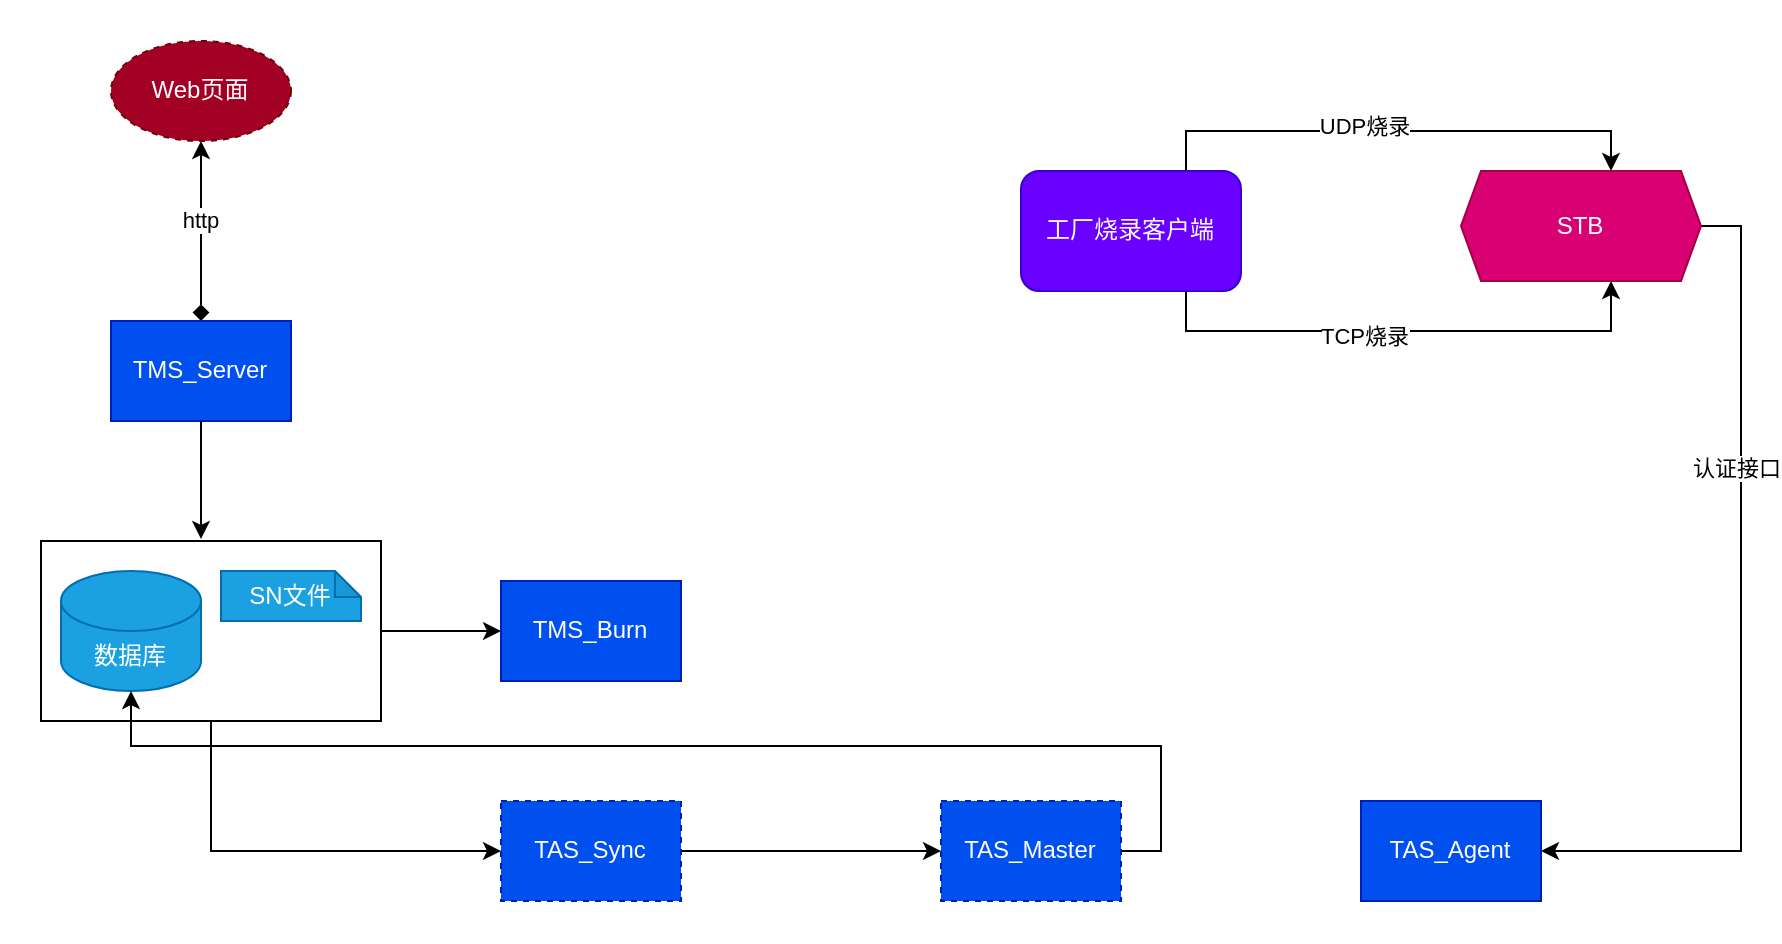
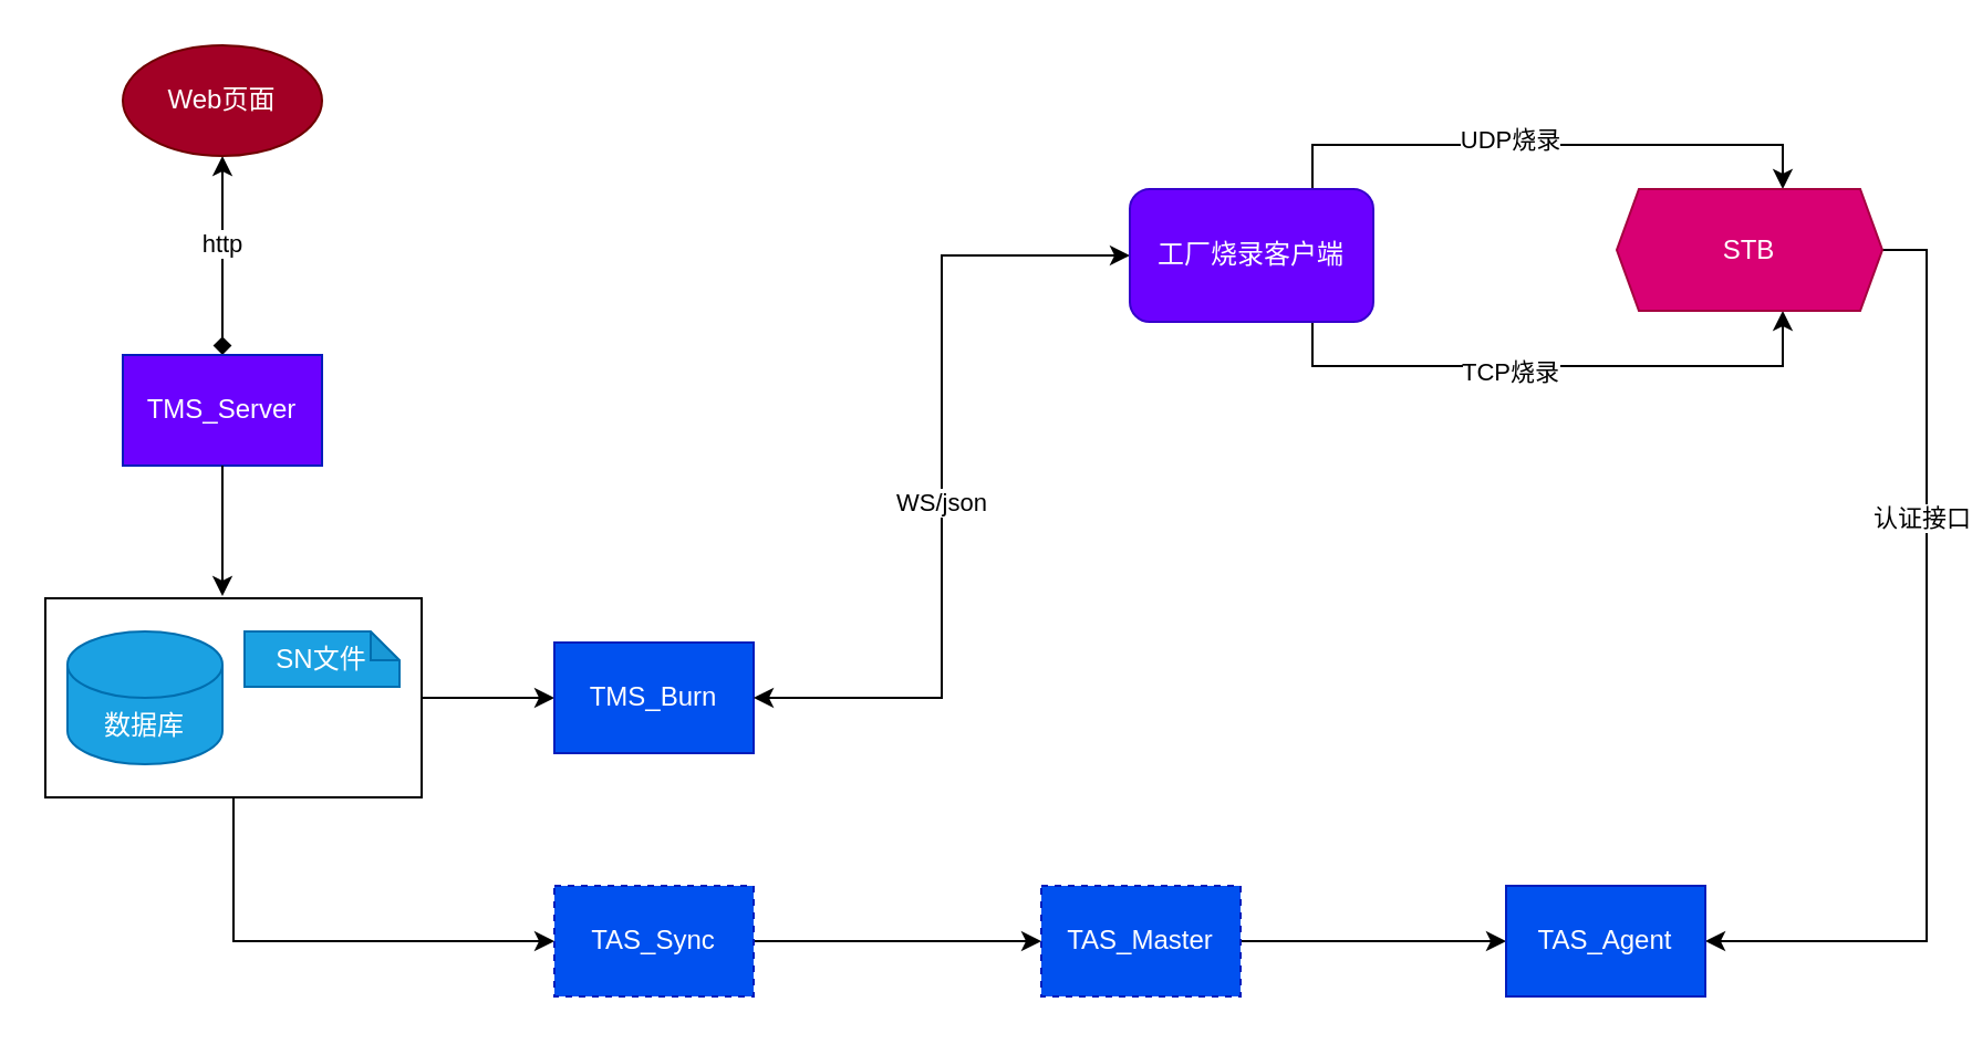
- <mxCell id="7" value="Web页面" style="ellipse;whiteSpace=wrap;html=1;fillColor=#a20025;fontColor=#ffffff;strokeColor=#6F0000;dashed=1;" parent="1" vertex="1"><mxGeometry x="55" y="20" width="90" height="50" as="geometry" /></mxCell>
+ <mxCell id="7" value="Web页面" style="ellipse;whiteSpace=wrap;html=1;fillColor=#a20025;fontColor=#ffffff;strokeColor=#6F0000;" parent="1" vertex="1"><mxGeometry x="55" y="20" width="90" height="50" as="geometry" /></mxCell>
- <mxCell id="8" value="TMS_Server" style="rounded=0;whiteSpace=wrap;html=1;fillColor=#0050ef;strokeColor=#001DBC;fontColor=#ffffff;" parent="1" vertex="1"><mxGeometry x="55" y="160" width="90" height="50" as="geometry" /></mxCell>
+ <mxCell id="8" value="TMS_Server" style="rounded=0;whiteSpace=wrap;html=1;fillColor=#6a00ff;strokeColor=#001DBC;fontColor=#ffffff;" parent="1" vertex="1"><mxGeometry x="55" y="160" width="90" height="50" as="geometry" /></mxCell>
+ <mxCell id="12" style="edgeStyle=orthogonalEdgeStyle;rounded=0;orthogonalLoop=1;jettySize=auto;html=1;exitX=0;exitY=0.5;exitDx=0;exitDy=0;entryX=1;entryY=0.5;entryDx=0;entryDy=0;startArrow=classic;startFill=1;" parent="1" source="18" target="9" edge="1"><mxGeometry relative="1" as="geometry" /></mxCell>
+ <mxCell id="13" value="WS/json" style="edgeLabel;html=1;align=center;verticalAlign=middle;resizable=0;points=[];" parent="12" vertex="1" connectable="0"><mxGeometry x="0.057" y="-1" relative="1" as="geometry"><mxPoint as="offset" /></mxGeometry></mxCell>
- <mxCell id="25" style="edgeStyle=orthogonalEdgeStyle;rounded=0;orthogonalLoop=1;jettySize=auto;html=1;exitX=1;exitY=0.5;exitDx=0;exitDy=0;" edge="1" parent="1" source="26" target="10"><mxGeometry relative="1" as="geometry" /></mxCell>
+ <mxCell id="25" style="edgeStyle=orthogonalEdgeStyle;rounded=0;orthogonalLoop=1;jettySize=auto;html=1;exitX=1;exitY=0.5;exitDx=0;exitDy=0;entryX=0;entryY=0.5;entryDx=0;entryDy=0;" edge="1" parent="1" source="26" target="27"><mxGeometry relative="1" as="geometry" /></mxCell>
